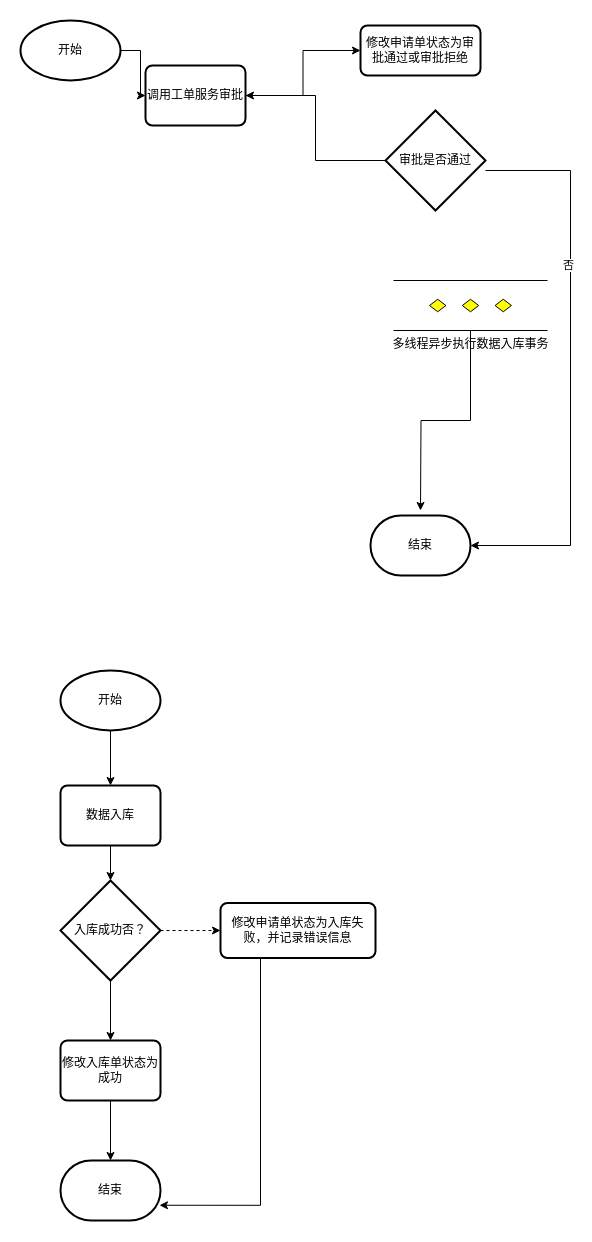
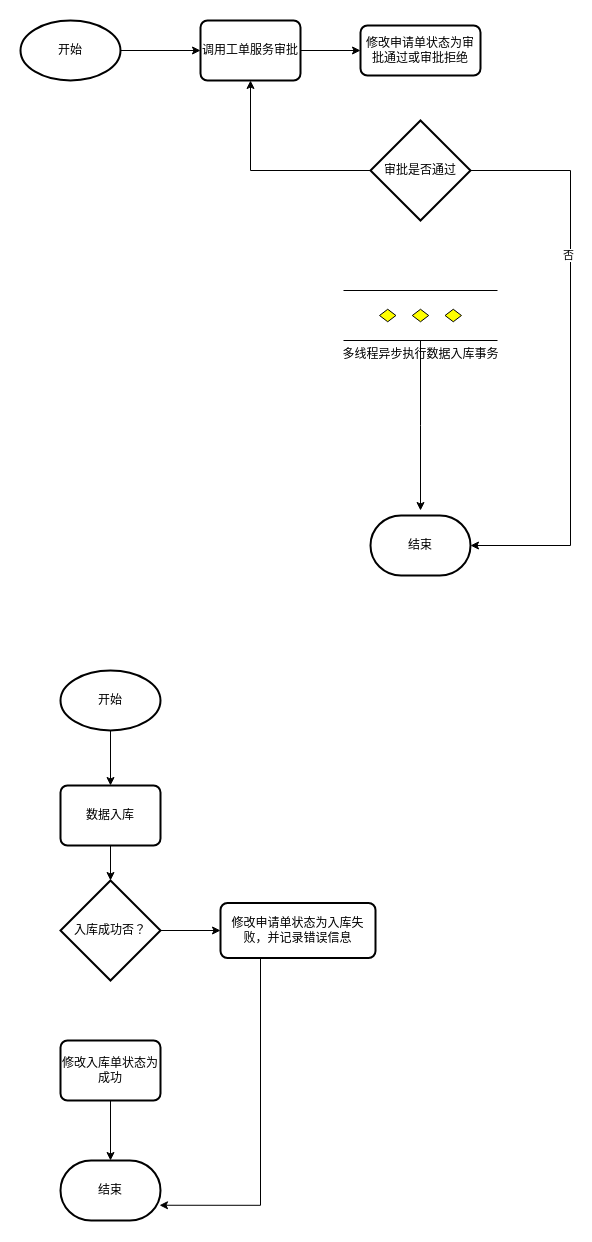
- <mxCell id="5" value="调用工单服务审批" style="rounded=1;whiteSpace=wrap;html=1;absoluteArcSize=1;arcSize=14;strokeWidth=2;" vertex="1" parent="1"><mxGeometry x="145" y="65" width="100" height="60" as="geometry" /></mxCell>
+ <mxCell id="5" value="调用工单服务审批" style="rounded=1;whiteSpace=wrap;html=1;absoluteArcSize=1;arcSize=14;strokeWidth=2;" vertex="1" parent="1"><mxGeometry x="200" y="20" width="100" height="60" as="geometry" /></mxCell>
- <mxCell id="10" value="审批是否通过" style="strokeWidth=2;html=1;shape=mxgraph.flowchart.decision;whiteSpace=wrap;" vertex="1" parent="1"><mxGeometry x="385" y="110" width="100" height="100" as="geometry" /></mxCell>
+ <mxCell id="10" value="审批是否通过" style="strokeWidth=2;html=1;shape=mxgraph.flowchart.decision;whiteSpace=wrap;" vertex="1" parent="1"><mxGeometry x="370" y="120" width="100" height="100" as="geometry" /></mxCell>
- <mxCell id="13" value="多线程异步执行数据入库事务" style="verticalLabelPosition=bottom;verticalAlign=top;html=1;shape=mxgraph.flowchart.parallel_mode;pointerEvents=1" vertex="1" parent="1"><mxGeometry x="393" y="280" width="154" height="50" as="geometry" /></mxCell>
+ <mxCell id="13" value="多线程异步执行数据入库事务" style="verticalLabelPosition=bottom;verticalAlign=top;html=1;shape=mxgraph.flowchart.parallel_mode;pointerEvents=1" vertex="1" parent="1"><mxGeometry x="343" y="290" width="154" height="50" as="geometry" /></mxCell>
- <mxCell id="19" value="" style="edgeStyle=orthogonalEdgeStyle;rounded=0;orthogonalLoop=1;jettySize=auto;html=1;dashed=1;" edge="1" parent="1" source="20" target="24"><mxGeometry relative="1" as="geometry" /></mxCell>
+ <mxCell id="19" value="" style="edgeStyle=orthogonalEdgeStyle;rounded=0;orthogonalLoop=1;jettySize=auto;html=1;" edge="1" parent="1" source="20" target="24"><mxGeometry relative="1" as="geometry" /></mxCell>
- <mxCell id="18" value="" style="edgeStyle=orthogonalEdgeStyle;rounded=0;orthogonalLoop=1;jettySize=auto;html=1;" edge="1" parent="1" source="20" target="22"><mxGeometry relative="1" as="geometry" /></mxCell>
